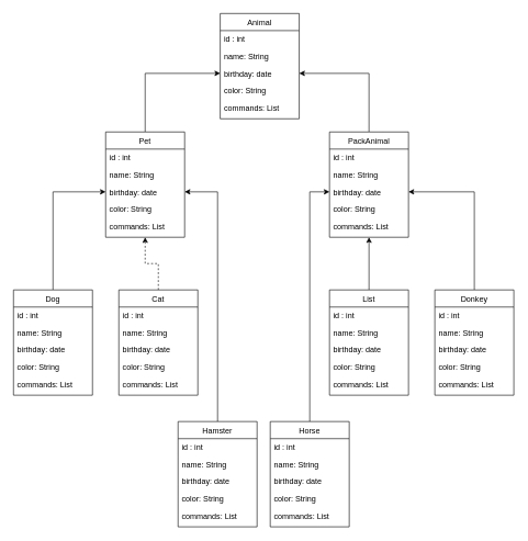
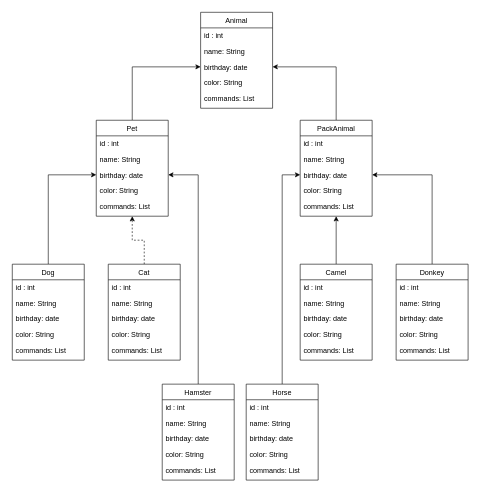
- <mxCell id="38" value="List" style="swimlane;fontStyle=0;align=center;verticalAlign=top;childLayout=stackLayout;horizontal=1;startSize=26;horizontalStack=0;resizeParent=1;resizeLast=0;collapsible=1;marginBottom=0;rounded=0;shadow=0;strokeWidth=1;" parent="1" vertex="1"><mxGeometry x="500" y="440" width="120" height="160" as="geometry"><mxRectangle x="130" y="380" width="160" height="26" as="alternateBounds" /></mxGeometry></mxCell>
+ <mxCell id="38" value="Camel" style="swimlane;fontStyle=0;align=center;verticalAlign=top;childLayout=stackLayout;horizontal=1;startSize=26;horizontalStack=0;resizeParent=1;resizeLast=0;collapsible=1;marginBottom=0;rounded=0;shadow=0;strokeWidth=1;" parent="1" vertex="1"><mxGeometry x="500" y="440" width="120" height="160" as="geometry"><mxRectangle x="130" y="380" width="160" height="26" as="alternateBounds" /></mxGeometry></mxCell>
